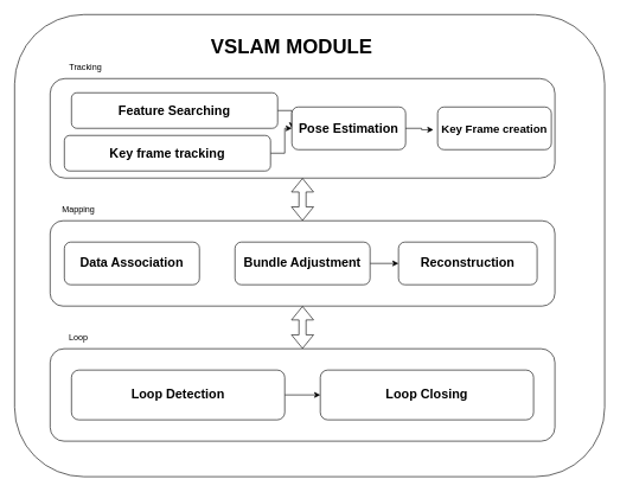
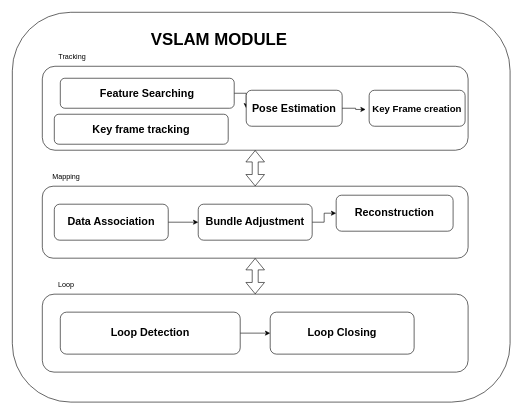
- <mxCell id="26" value="&lt;b style=&quot;font-size: 28px;&quot;&gt;VSLAM MODULE&lt;br&gt;&lt;/b&gt;" style="text;html=1;strokeColor=none;fillColor=none;align=center;verticalAlign=middle;whiteSpace=wrap;rounded=0;" vertex="1" parent="1"><mxGeometry x="270" y="40" width="280" height="50" as="geometry" /></mxCell>
+ <mxCell id="26" value="&lt;b style=&quot;font-size: 28px;&quot;&gt;VSLAM MODULE&lt;br&gt;&lt;/b&gt;" style="text;html=1;strokeColor=none;fillColor=none;align=center;verticalAlign=middle;whiteSpace=wrap;rounded=0;" vertex="1" parent="1"><mxGeometry x="225" y="40" width="280" height="50" as="geometry" /></mxCell>
- <mxCell id="8" style="edgeStyle=orthogonalEdgeStyle;rounded=0;orthogonalLoop=1;jettySize=auto;html=1;exitX=1;exitY=0.5;exitDx=0;exitDy=0;" edge="1" parent="1" source="9" target="10"><mxGeometry relative="1" as="geometry" /></mxCell>
+ <mxCell id="13" style="edgeStyle=orthogonalEdgeStyle;rounded=0;orthogonalLoop=1;jettySize=auto;html=1;entryX=0;entryY=0.5;entryDx=0;entryDy=0;" edge="1" parent="1" source="14" target="16"><mxGeometry relative="1" as="geometry" /></mxCell>
- <mxCell id="17" value="&lt;font size=&quot;1&quot;&gt;&lt;b style=&quot;font-size: 18px;&quot;&gt;Reconstruction&lt;/b&gt;&lt;/font&gt;" style="rounded=1;whiteSpace=wrap;html=1;" vertex="1" parent="1"><mxGeometry x="560" y="340" width="195" height="60" as="geometry" /></mxCell>
+ <mxCell id="17" value="&lt;font size=&quot;1&quot;&gt;&lt;b style=&quot;font-size: 18px;&quot;&gt;Reconstruction&lt;/b&gt;&lt;/font&gt;" style="rounded=1;whiteSpace=wrap;html=1;" vertex="1" parent="1"><mxGeometry x="560" y="325" width="195" height="60" as="geometry" /></mxCell>
- <mxCell id="20" value="&lt;font size=&quot;1&quot;&gt;&lt;b style=&quot;font-size: 18px;&quot;&gt;Loop Closing&lt;/b&gt;&lt;/font&gt;" style="rounded=1;whiteSpace=wrap;html=1;" vertex="1" parent="1"><mxGeometry x="450" y="520" width="300" height="70" as="geometry" /></mxCell>
+ <mxCell id="20" value="&lt;font size=&quot;1&quot;&gt;&lt;b style=&quot;font-size: 18px;&quot;&gt;Loop Closing&lt;/b&gt;&lt;/font&gt;" style="rounded=1;whiteSpace=wrap;html=1;" vertex="1" parent="1"><mxGeometry x="450" y="520" width="240" height="70" as="geometry" /></mxCell>
